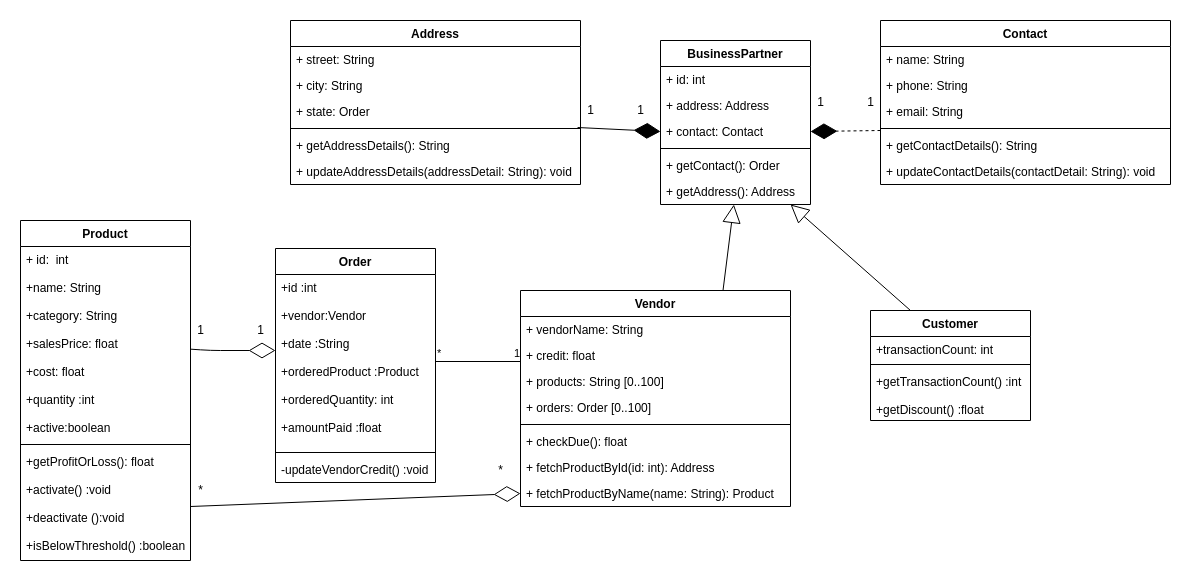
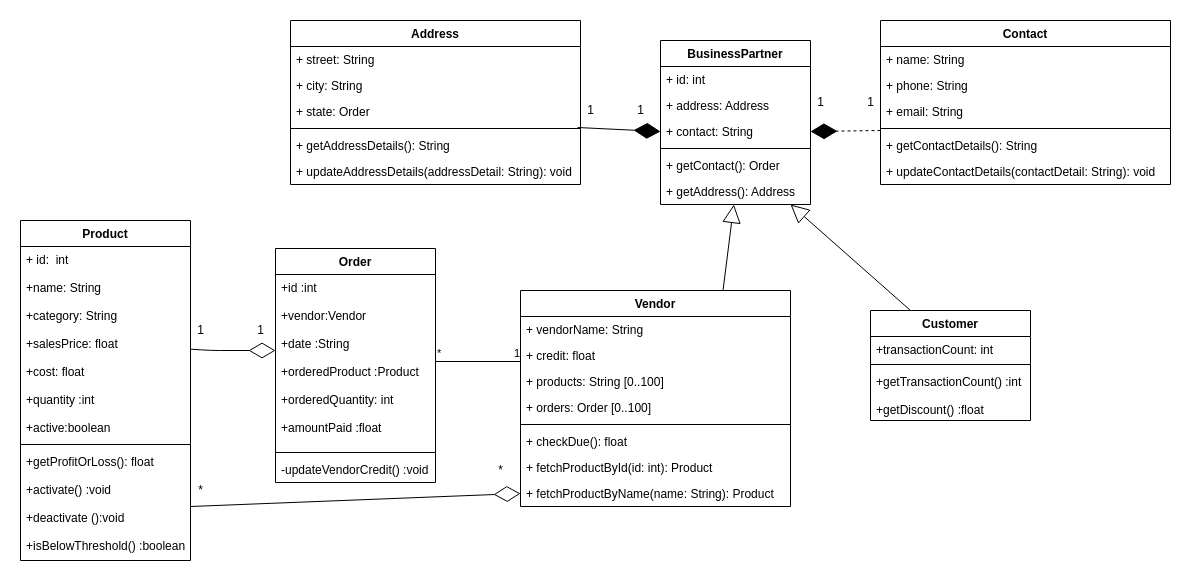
- <mxCell id="26" value="+ contact: Contact" style="text;strokeColor=none;fillColor=none;align=left;verticalAlign=top;spacingLeft=4;spacingRight=4;overflow=hidden;rotatable=0;points=[[0,0.5],[1,0.5]];portConstraint=eastwest;" vertex="1" parent="23"><mxGeometry y="78" width="150" height="26" as="geometry" /></mxCell>
+ <mxCell id="26" value="+ contact: String" style="text;strokeColor=none;fillColor=none;align=left;verticalAlign=top;spacingLeft=4;spacingRight=4;overflow=hidden;rotatable=0;points=[[0,0.5],[1,0.5]];portConstraint=eastwest;" vertex="1" parent="23"><mxGeometry y="78" width="150" height="26" as="geometry" /></mxCell>
- <mxCell id="21" value="+ fetchProductById(id: int): Address" style="text;strokeColor=none;fillColor=none;align=left;verticalAlign=top;spacingLeft=4;spacingRight=4;overflow=hidden;rotatable=0;points=[[0,0.5],[1,0.5]];portConstraint=eastwest;" vertex="1" parent="14"><mxGeometry y="164" width="270" height="26" as="geometry" /></mxCell>
+ <mxCell id="21" value="+ fetchProductById(id: int): Product" style="text;strokeColor=none;fillColor=none;align=left;verticalAlign=top;spacingLeft=4;spacingRight=4;overflow=hidden;rotatable=0;points=[[0,0.5],[1,0.5]];portConstraint=eastwest;" vertex="1" parent="14"><mxGeometry y="164" width="270" height="26" as="geometry" /></mxCell>
